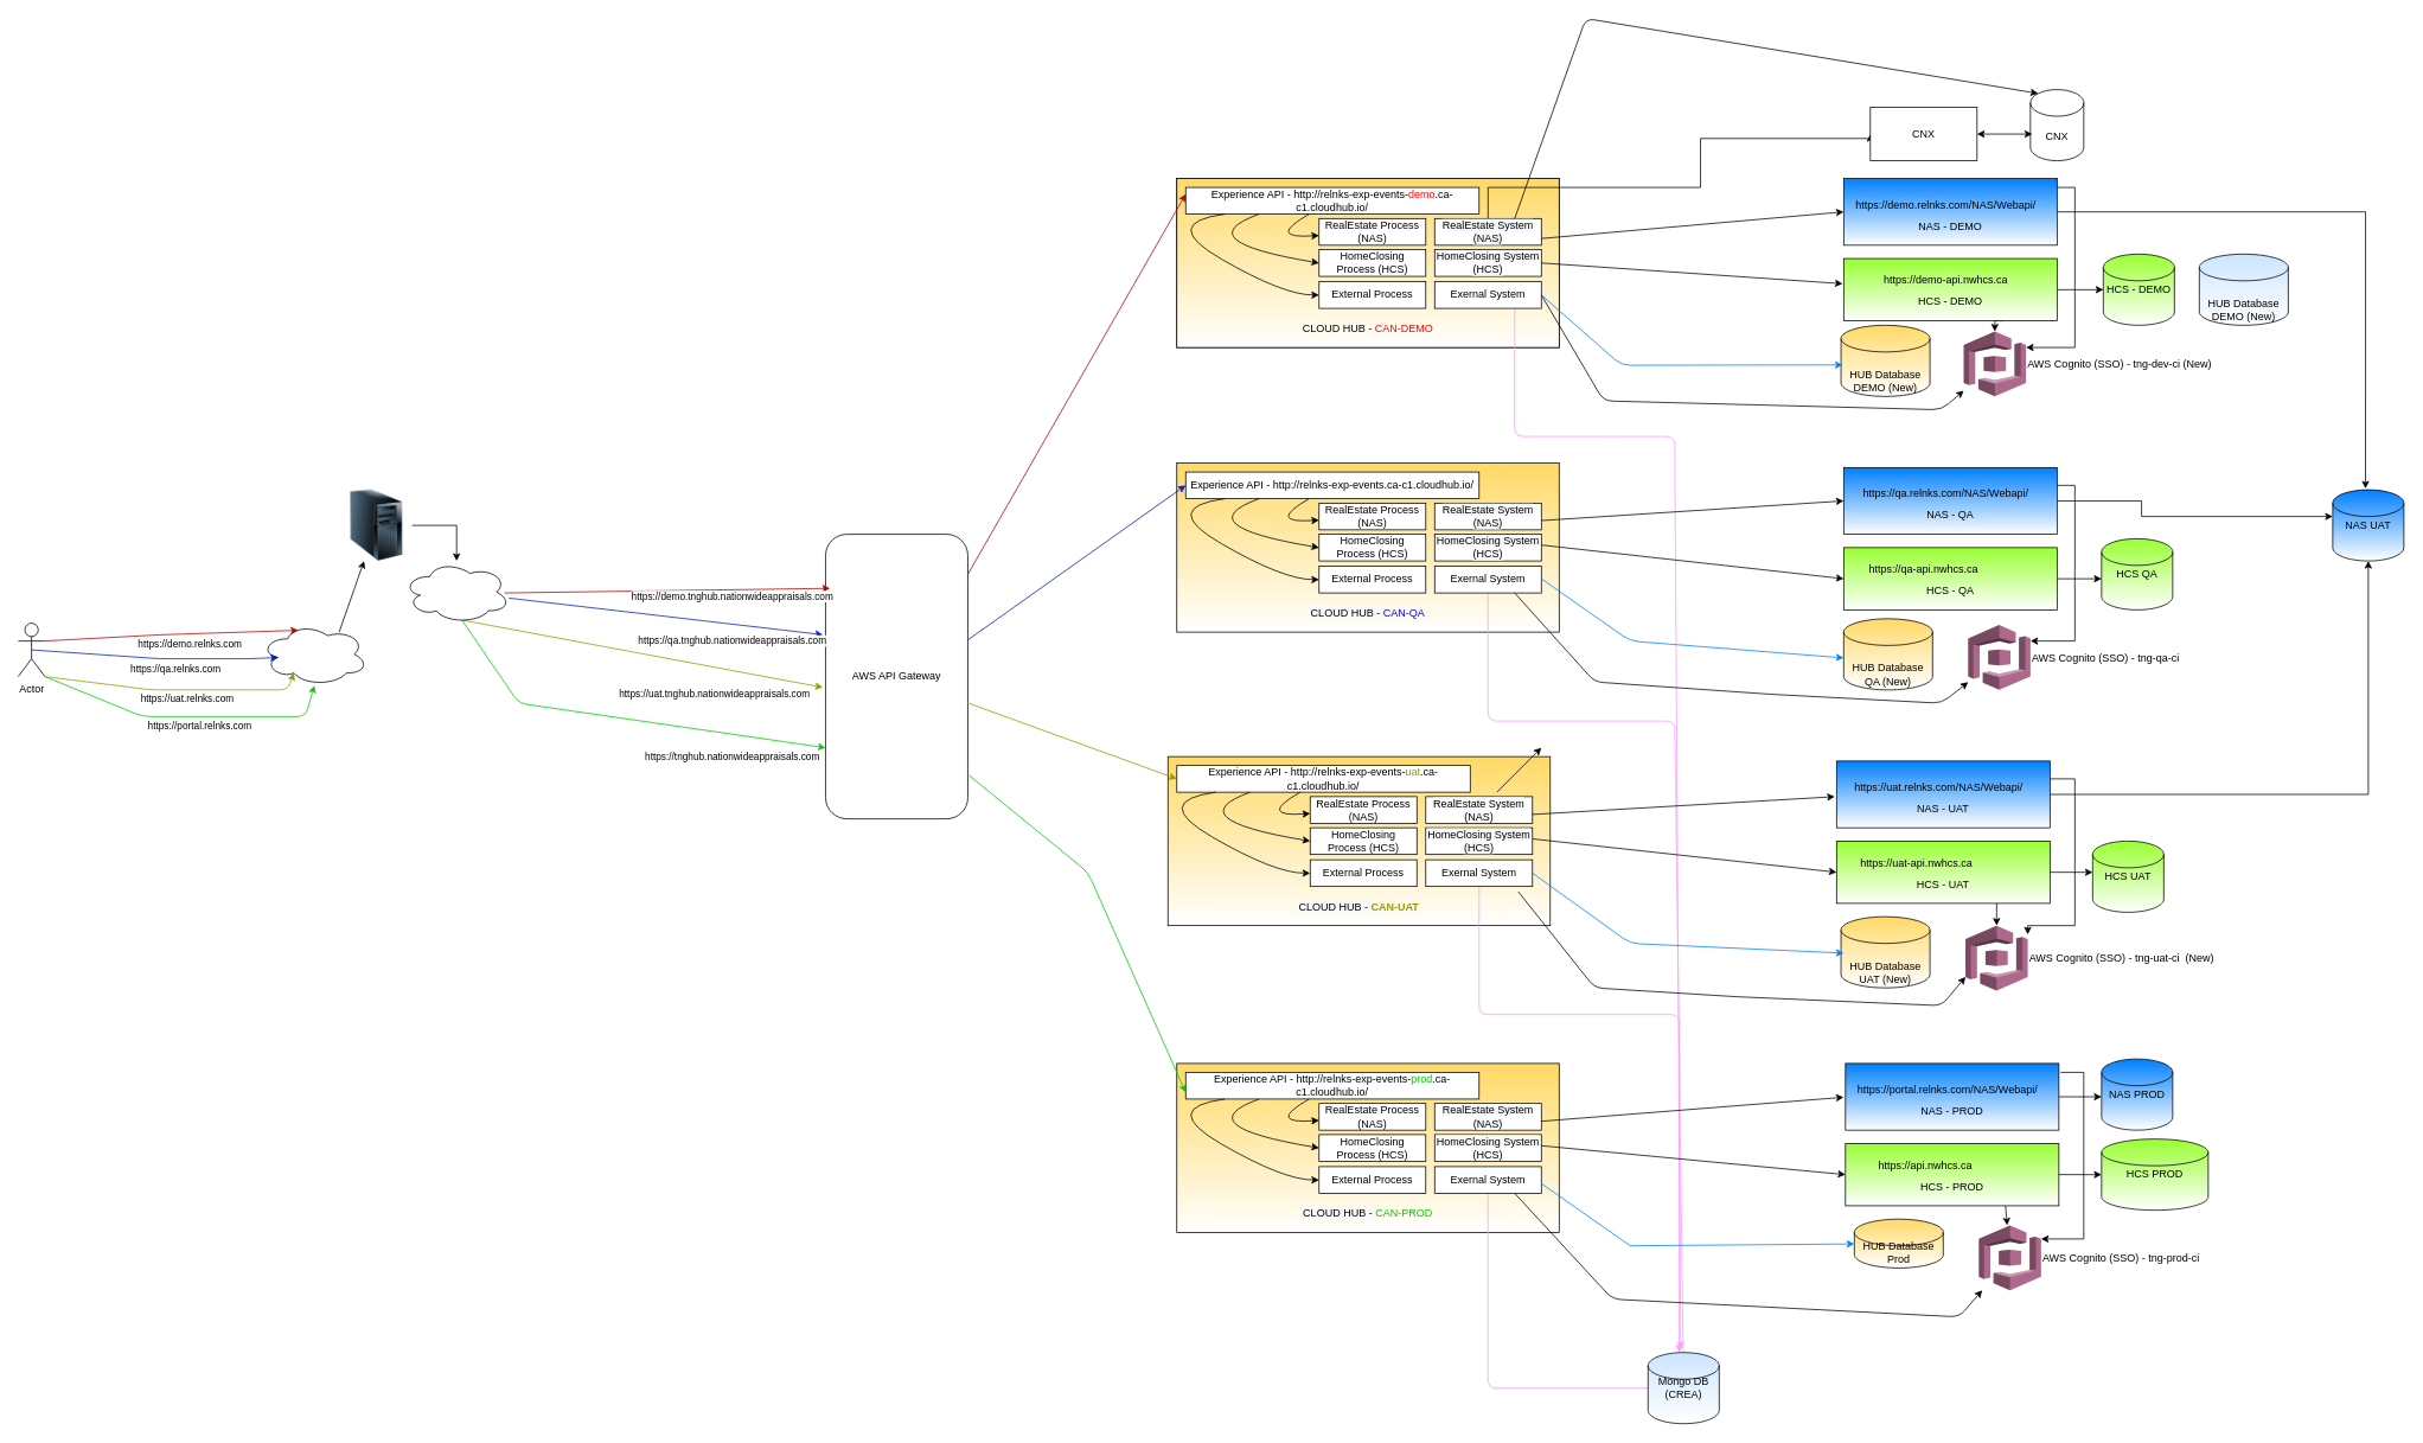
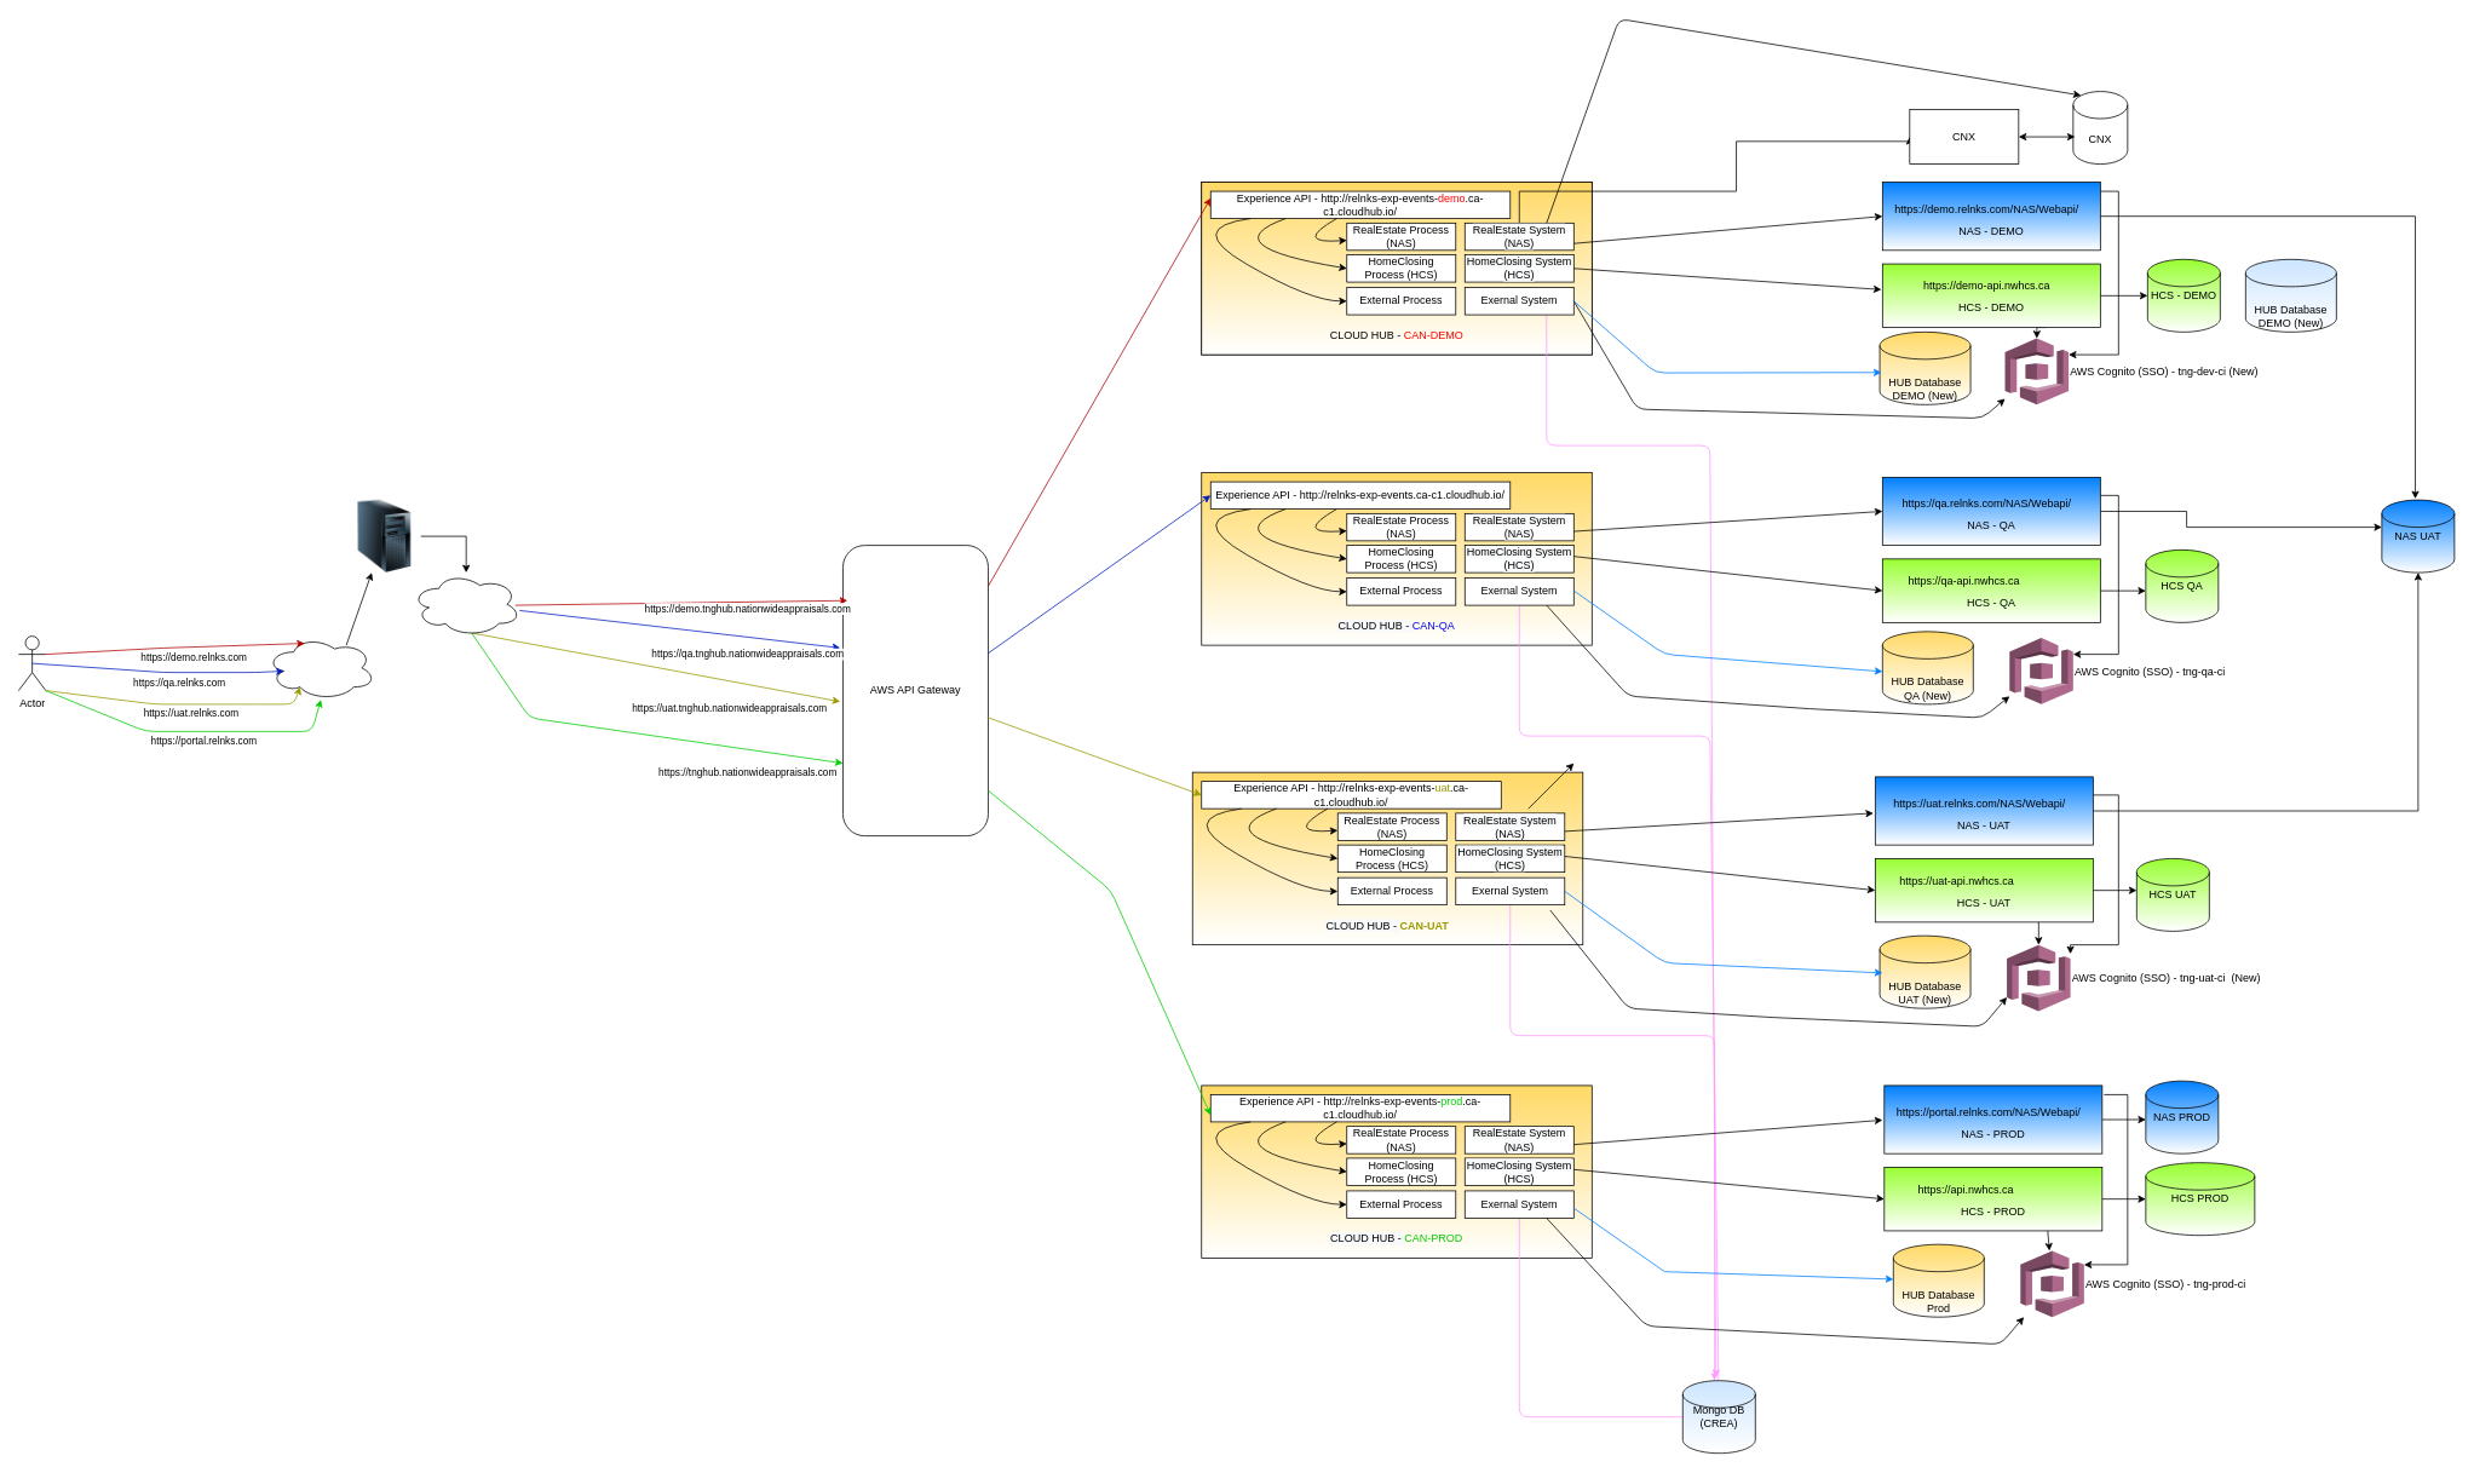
- <mxCell id="129" value="HUB Database&lt;br&gt;Prod" style="shape=cylinder2;whiteSpace=wrap;html=1;boundedLbl=1;backgroundOutline=1;size=15;gradientColor=#ffffff;fontColor=#000000;align=center;verticalAlign=bottom;horizontal=1;fillColor=#FFD966;" parent="1" vertex="1"><mxGeometry x="2085" y="1370" width="100" height="55" as="geometry" /></mxCell>
+ <mxCell id="129" value="HUB Database&lt;br&gt;Prod" style="shape=cylinder2;whiteSpace=wrap;html=1;boundedLbl=1;backgroundOutline=1;size=15;gradientColor=#ffffff;fontColor=#000000;align=center;verticalAlign=bottom;horizontal=1;fillColor=#FFD966;" parent="1" vertex="1"><mxGeometry x="2085" y="1370" width="100" height="80" as="geometry" /></mxCell>
